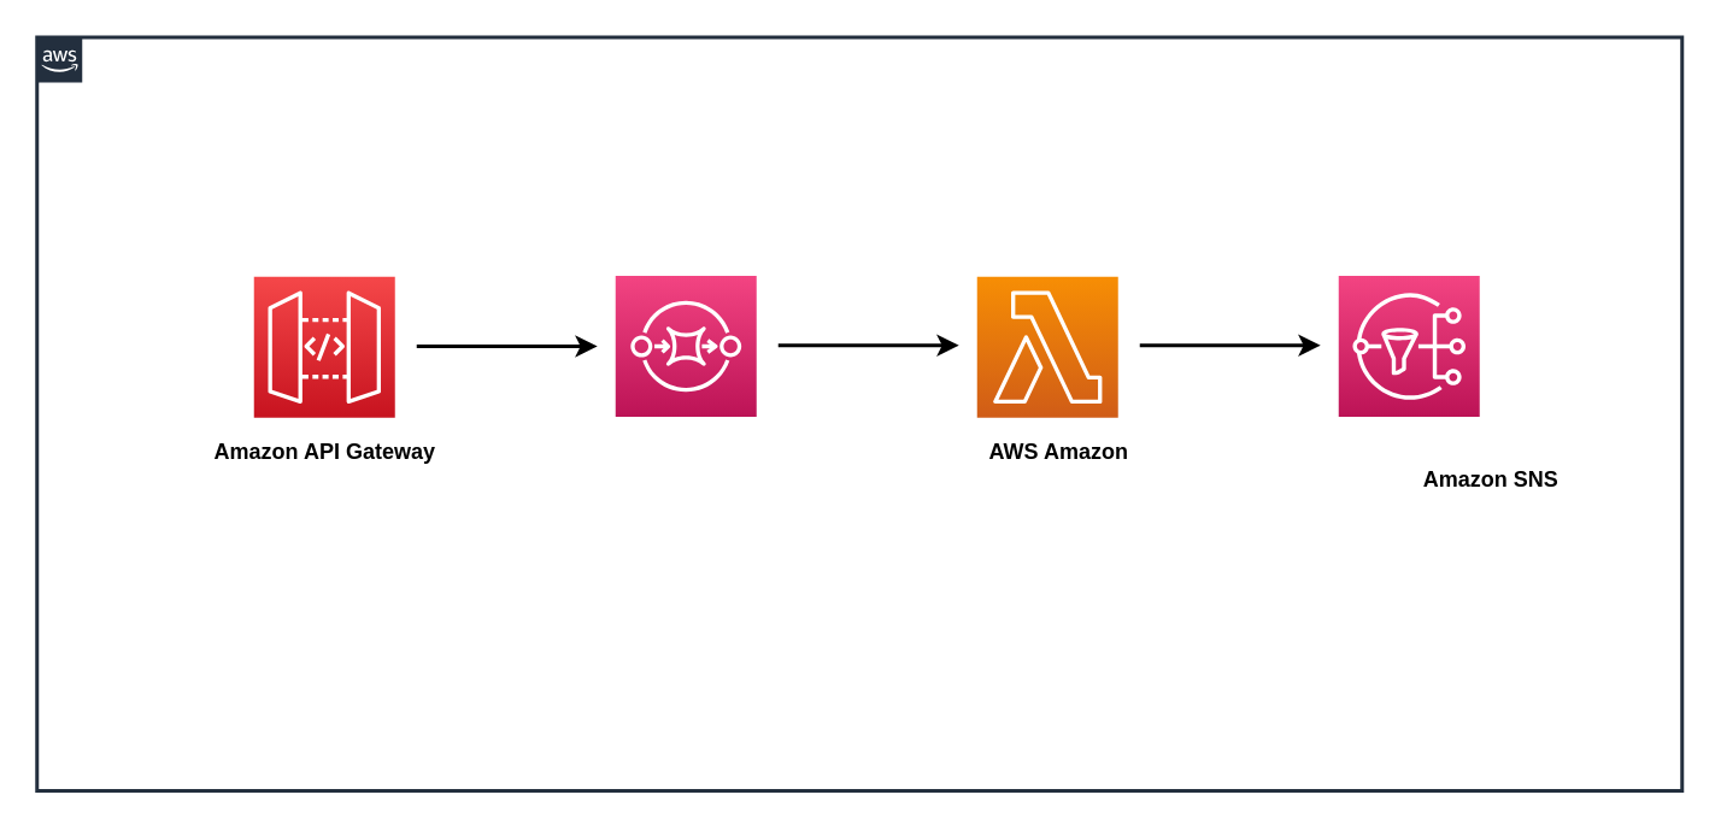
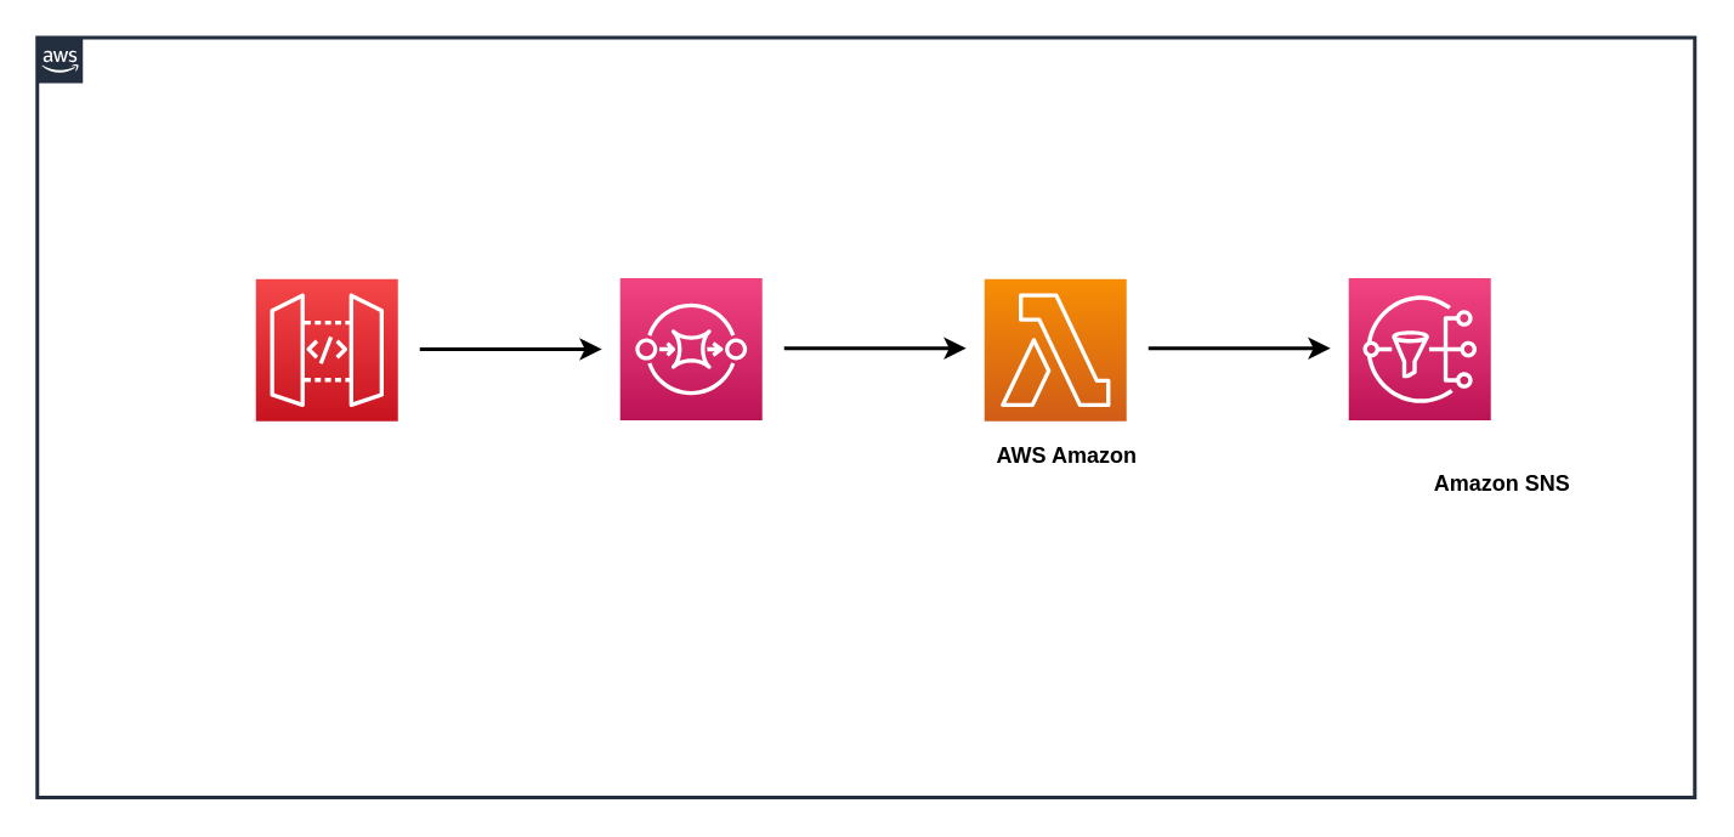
- <mxCell id="9" value="Amazon API Gateway" style="text;html=1;align=center;verticalAlign=middle;resizable=0;points=[];autosize=1;fontStyle=1" vertex="1" parent="1"><mxGeometry x="109" y="240" width="140" height="20" as="geometry" /></mxCell>
